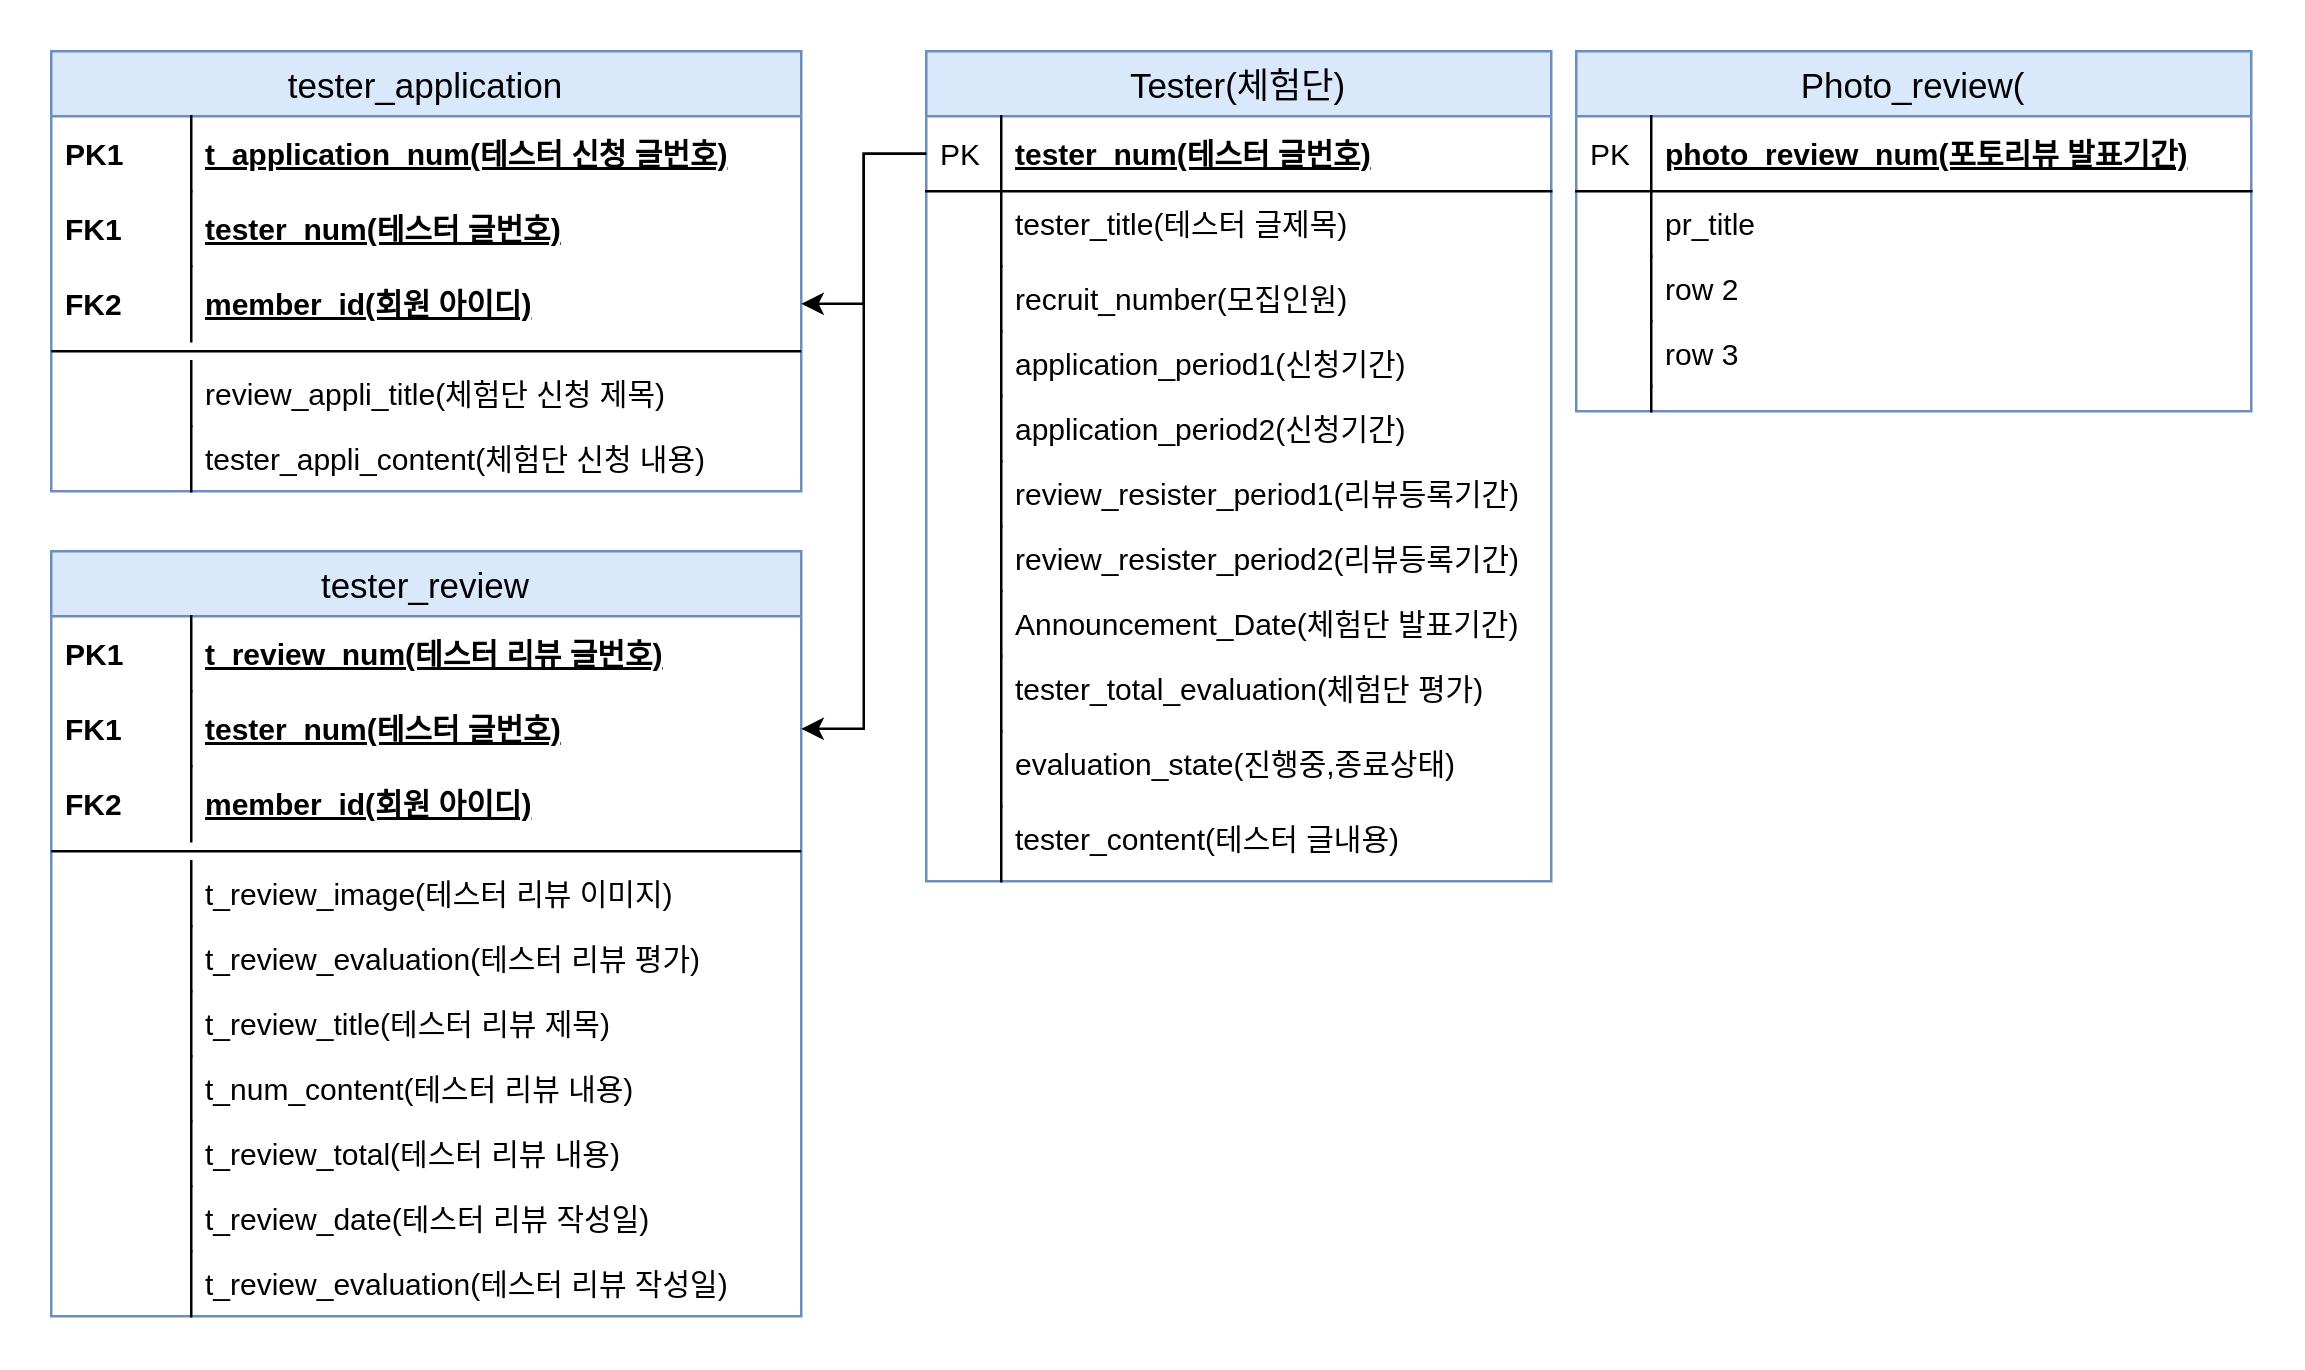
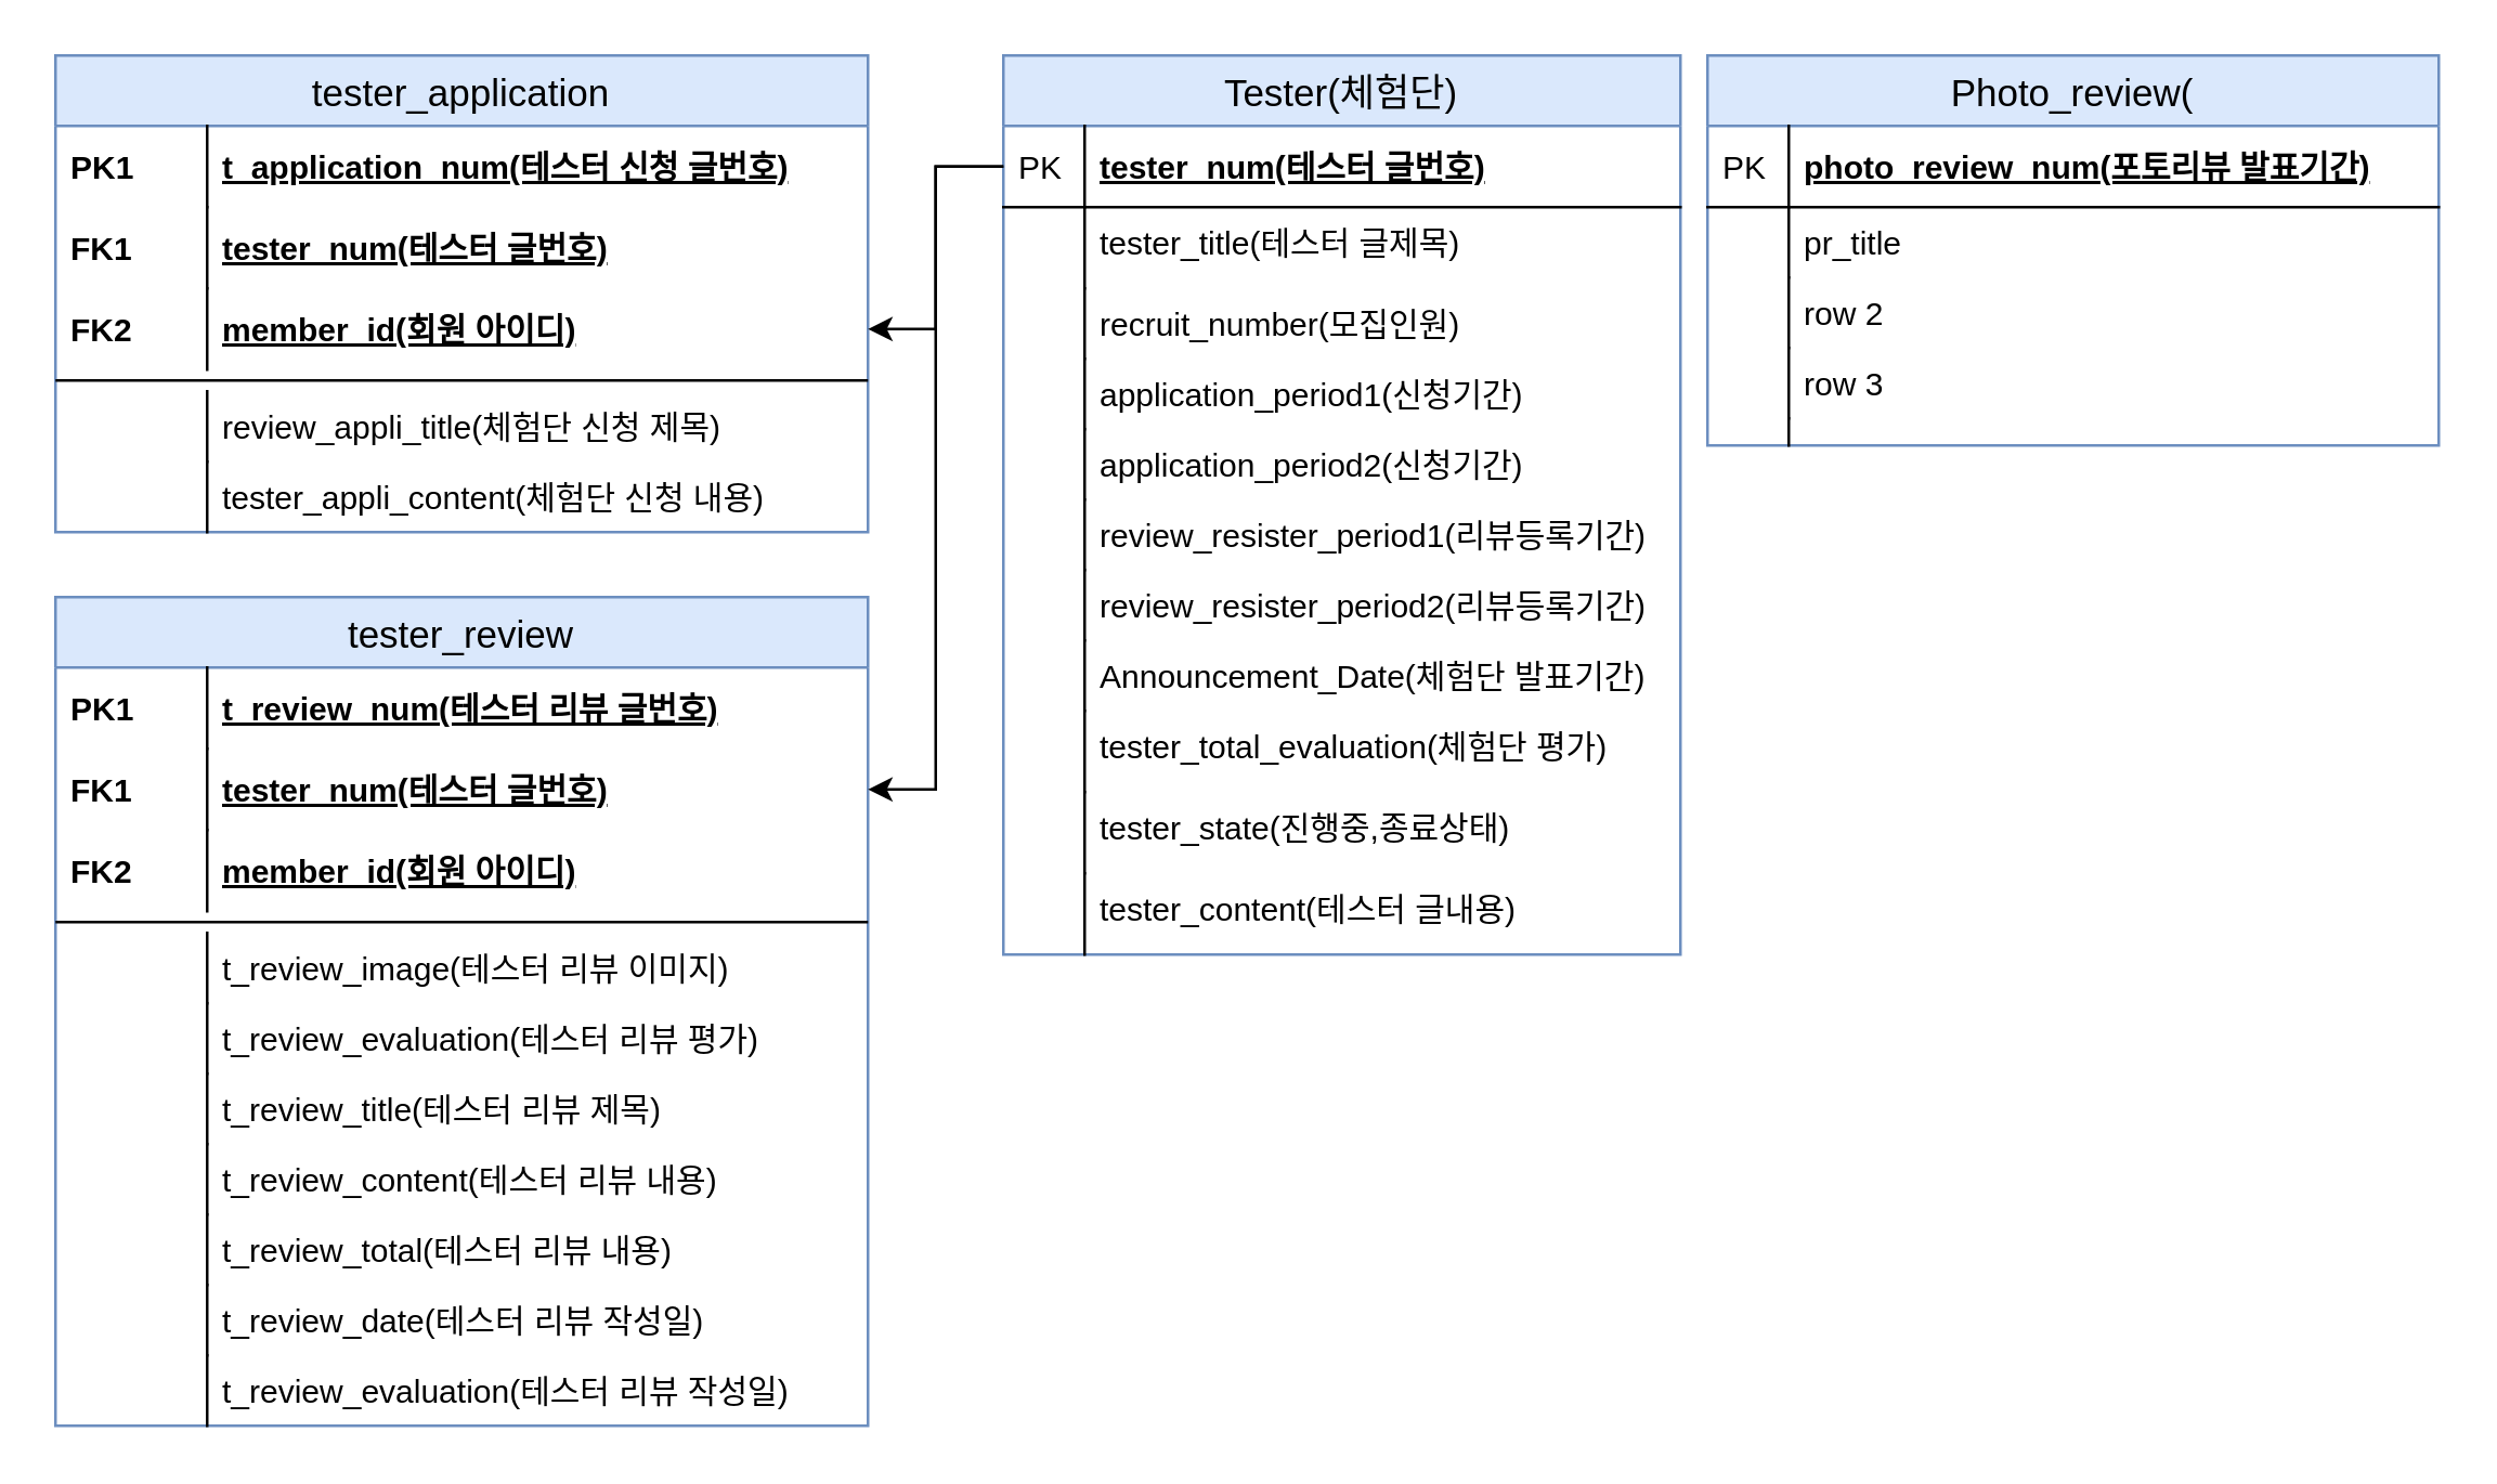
- <mxCell id="21" value="evaluation_state(진행중,종료상태)" style="shape=partialRectangle;top=0;left=0;right=0;bottom=0;align=left;verticalAlign=top;fillColor=none;spacingLeft=34;spacingRight=4;overflow=hidden;rotatable=0;points=[[0,0.5],[1,0.5]];portConstraint=eastwest;dropTarget=0;fontSize=12;" vertex="1" parent="2"><mxGeometry y="272" width="250" height="30" as="geometry" /></mxCell>
+ <mxCell id="21" value="tester_state(진행중,종료상태)" style="shape=partialRectangle;top=0;left=0;right=0;bottom=0;align=left;verticalAlign=top;fillColor=none;spacingLeft=34;spacingRight=4;overflow=hidden;rotatable=0;points=[[0,0.5],[1,0.5]];portConstraint=eastwest;dropTarget=0;fontSize=12;" vertex="1" parent="2"><mxGeometry y="272" width="250" height="30" as="geometry" /></mxCell>
- <mxCell id="63" value="t_num_content(테스터 리뷰 내용)" style="shape=partialRectangle;top=0;left=0;right=0;bottom=0;align=left;verticalAlign=top;fillColor=none;spacingLeft=60;spacingRight=4;overflow=hidden;rotatable=0;points=[[0,0.5],[1,0.5]];portConstraint=eastwest;dropTarget=0;fontSize=12;" vertex="1" parent="49"><mxGeometry y="202" width="300" height="26" as="geometry" /></mxCell>
+ <mxCell id="63" value="t_review_content(테스터 리뷰 내용)" style="shape=partialRectangle;top=0;left=0;right=0;bottom=0;align=left;verticalAlign=top;fillColor=none;spacingLeft=60;spacingRight=4;overflow=hidden;rotatable=0;points=[[0,0.5],[1,0.5]];portConstraint=eastwest;dropTarget=0;fontSize=12;" vertex="1" parent="49"><mxGeometry y="202" width="300" height="26" as="geometry" /></mxCell>
